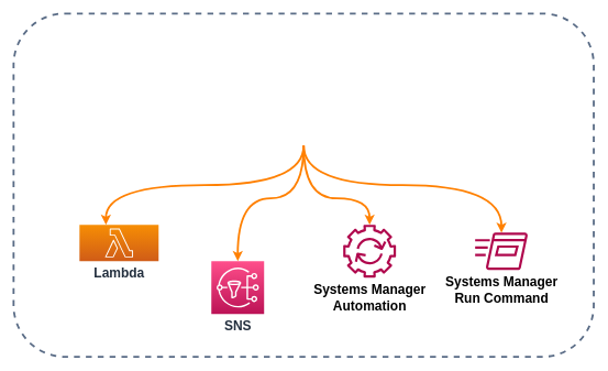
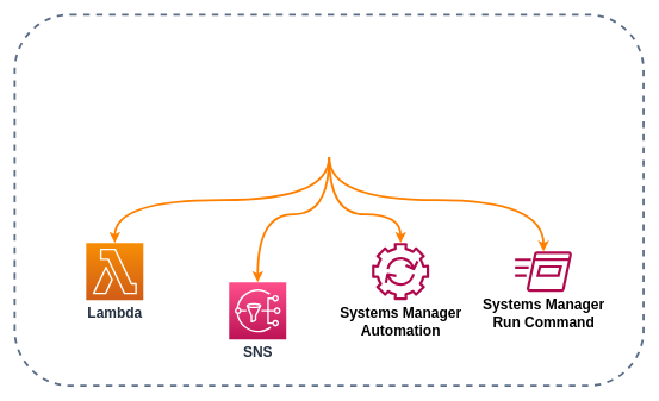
- <mxCell id="7" value="Lambda" style="sketch=0;points=[[0,0,0],[0.25,0,0],[0.5,0,0],[0.75,0,0],[1,0,0],[0,1,0],[0.25,1,0],[0.5,1,0],[0.75,1,0],[1,1,0],[0,0.25,0],[0,0.5,0],[0,0.75,0],[1,0.25,0],[1,0.5,0],[1,0.75,0]];outlineConnect=0;fontColor=#232F3E;gradientColor=#F78E04;gradientDirection=north;fillColor=#D05C17;strokeColor=#ffffff;dashed=0;verticalLabelPosition=bottom;verticalAlign=top;align=center;html=1;fontSize=20;fontStyle=1;aspect=fixed;shape=mxgraph.aws4.resourceIcon;resIcon=mxgraph.aws4.lambda;strokeWidth=3;" parent="1" vertex="1"><mxGeometry x="120" y="340" width="120" height="55" as="geometry" /></mxCell>
+ <mxCell id="7" value="Lambda" style="sketch=0;points=[[0,0,0],[0.25,0,0],[0.5,0,0],[0.75,0,0],[1,0,0],[0,1,0],[0.25,1,0],[0.5,1,0],[0.75,1,0],[1,1,0],[0,0.25,0],[0,0.5,0],[0,0.75,0],[1,0.25,0],[1,0.5,0],[1,0.75,0]];outlineConnect=0;fontColor=#232F3E;gradientColor=#F78E04;gradientDirection=north;fillColor=#D05C17;strokeColor=#ffffff;dashed=0;verticalLabelPosition=bottom;verticalAlign=top;align=center;html=1;fontSize=20;fontStyle=1;aspect=fixed;shape=mxgraph.aws4.resourceIcon;resIcon=mxgraph.aws4.lambda;strokeWidth=3;" parent="1" vertex="1"><mxGeometry x="120" y="340" width="80" height="80" as="geometry" /></mxCell>
